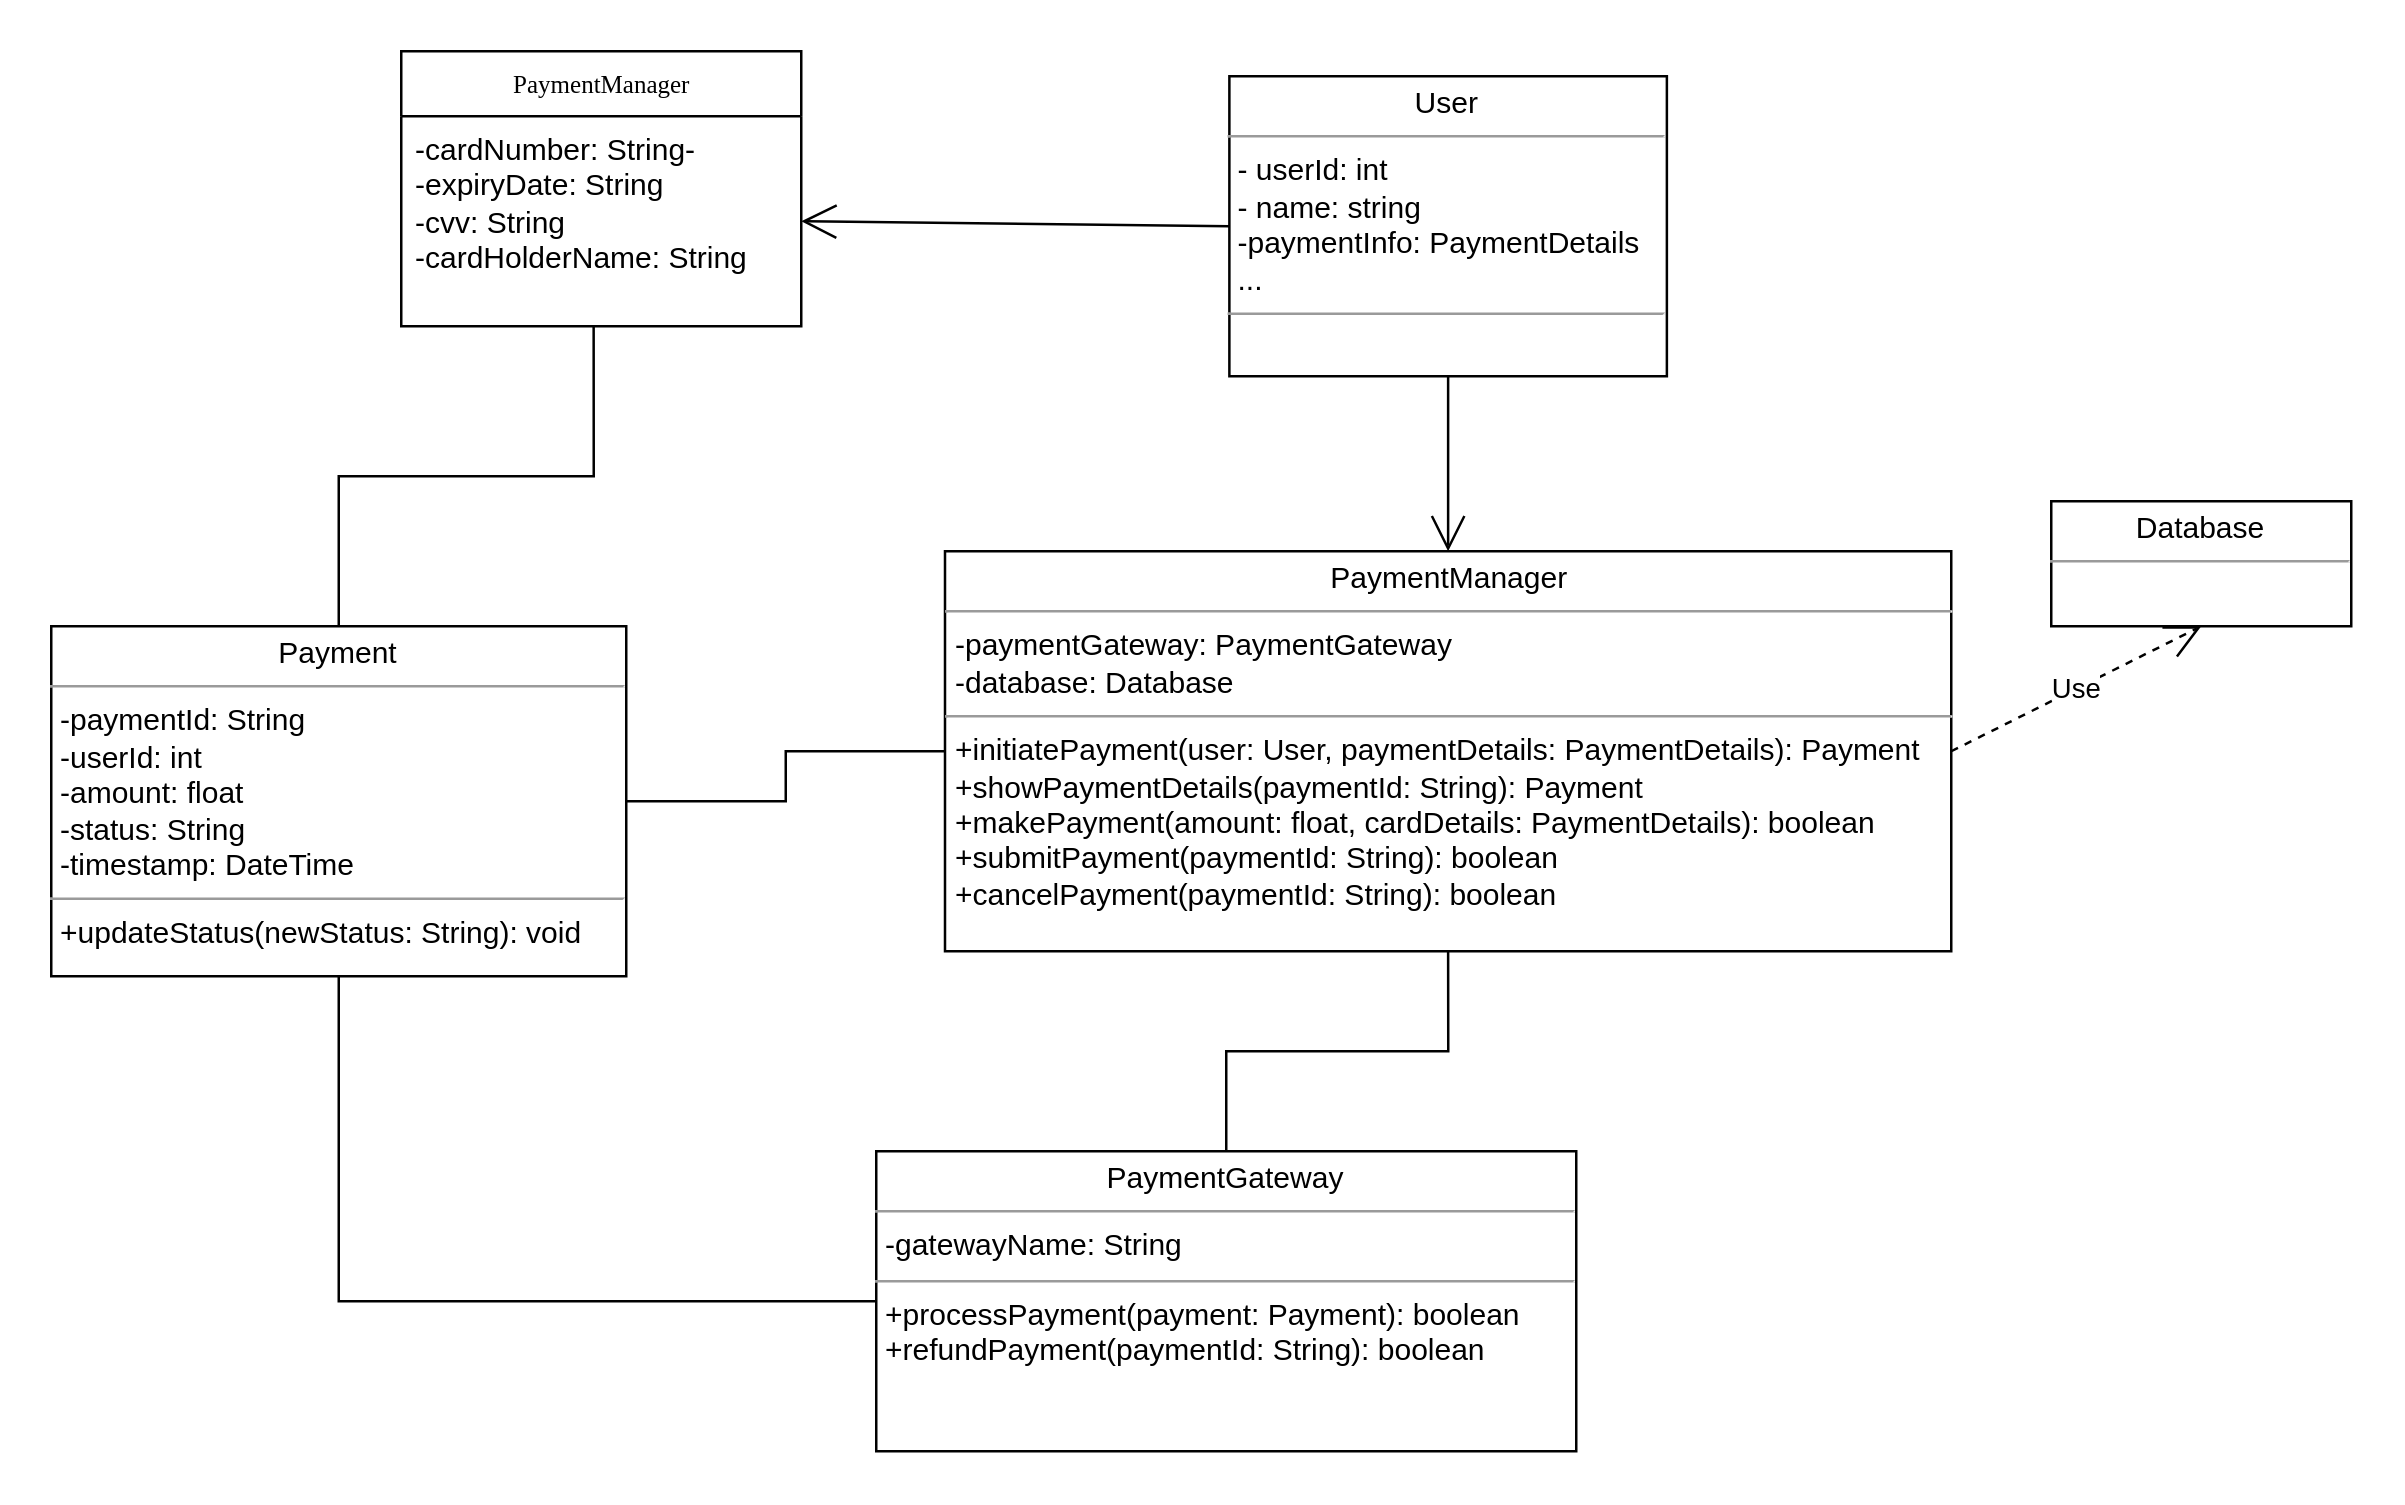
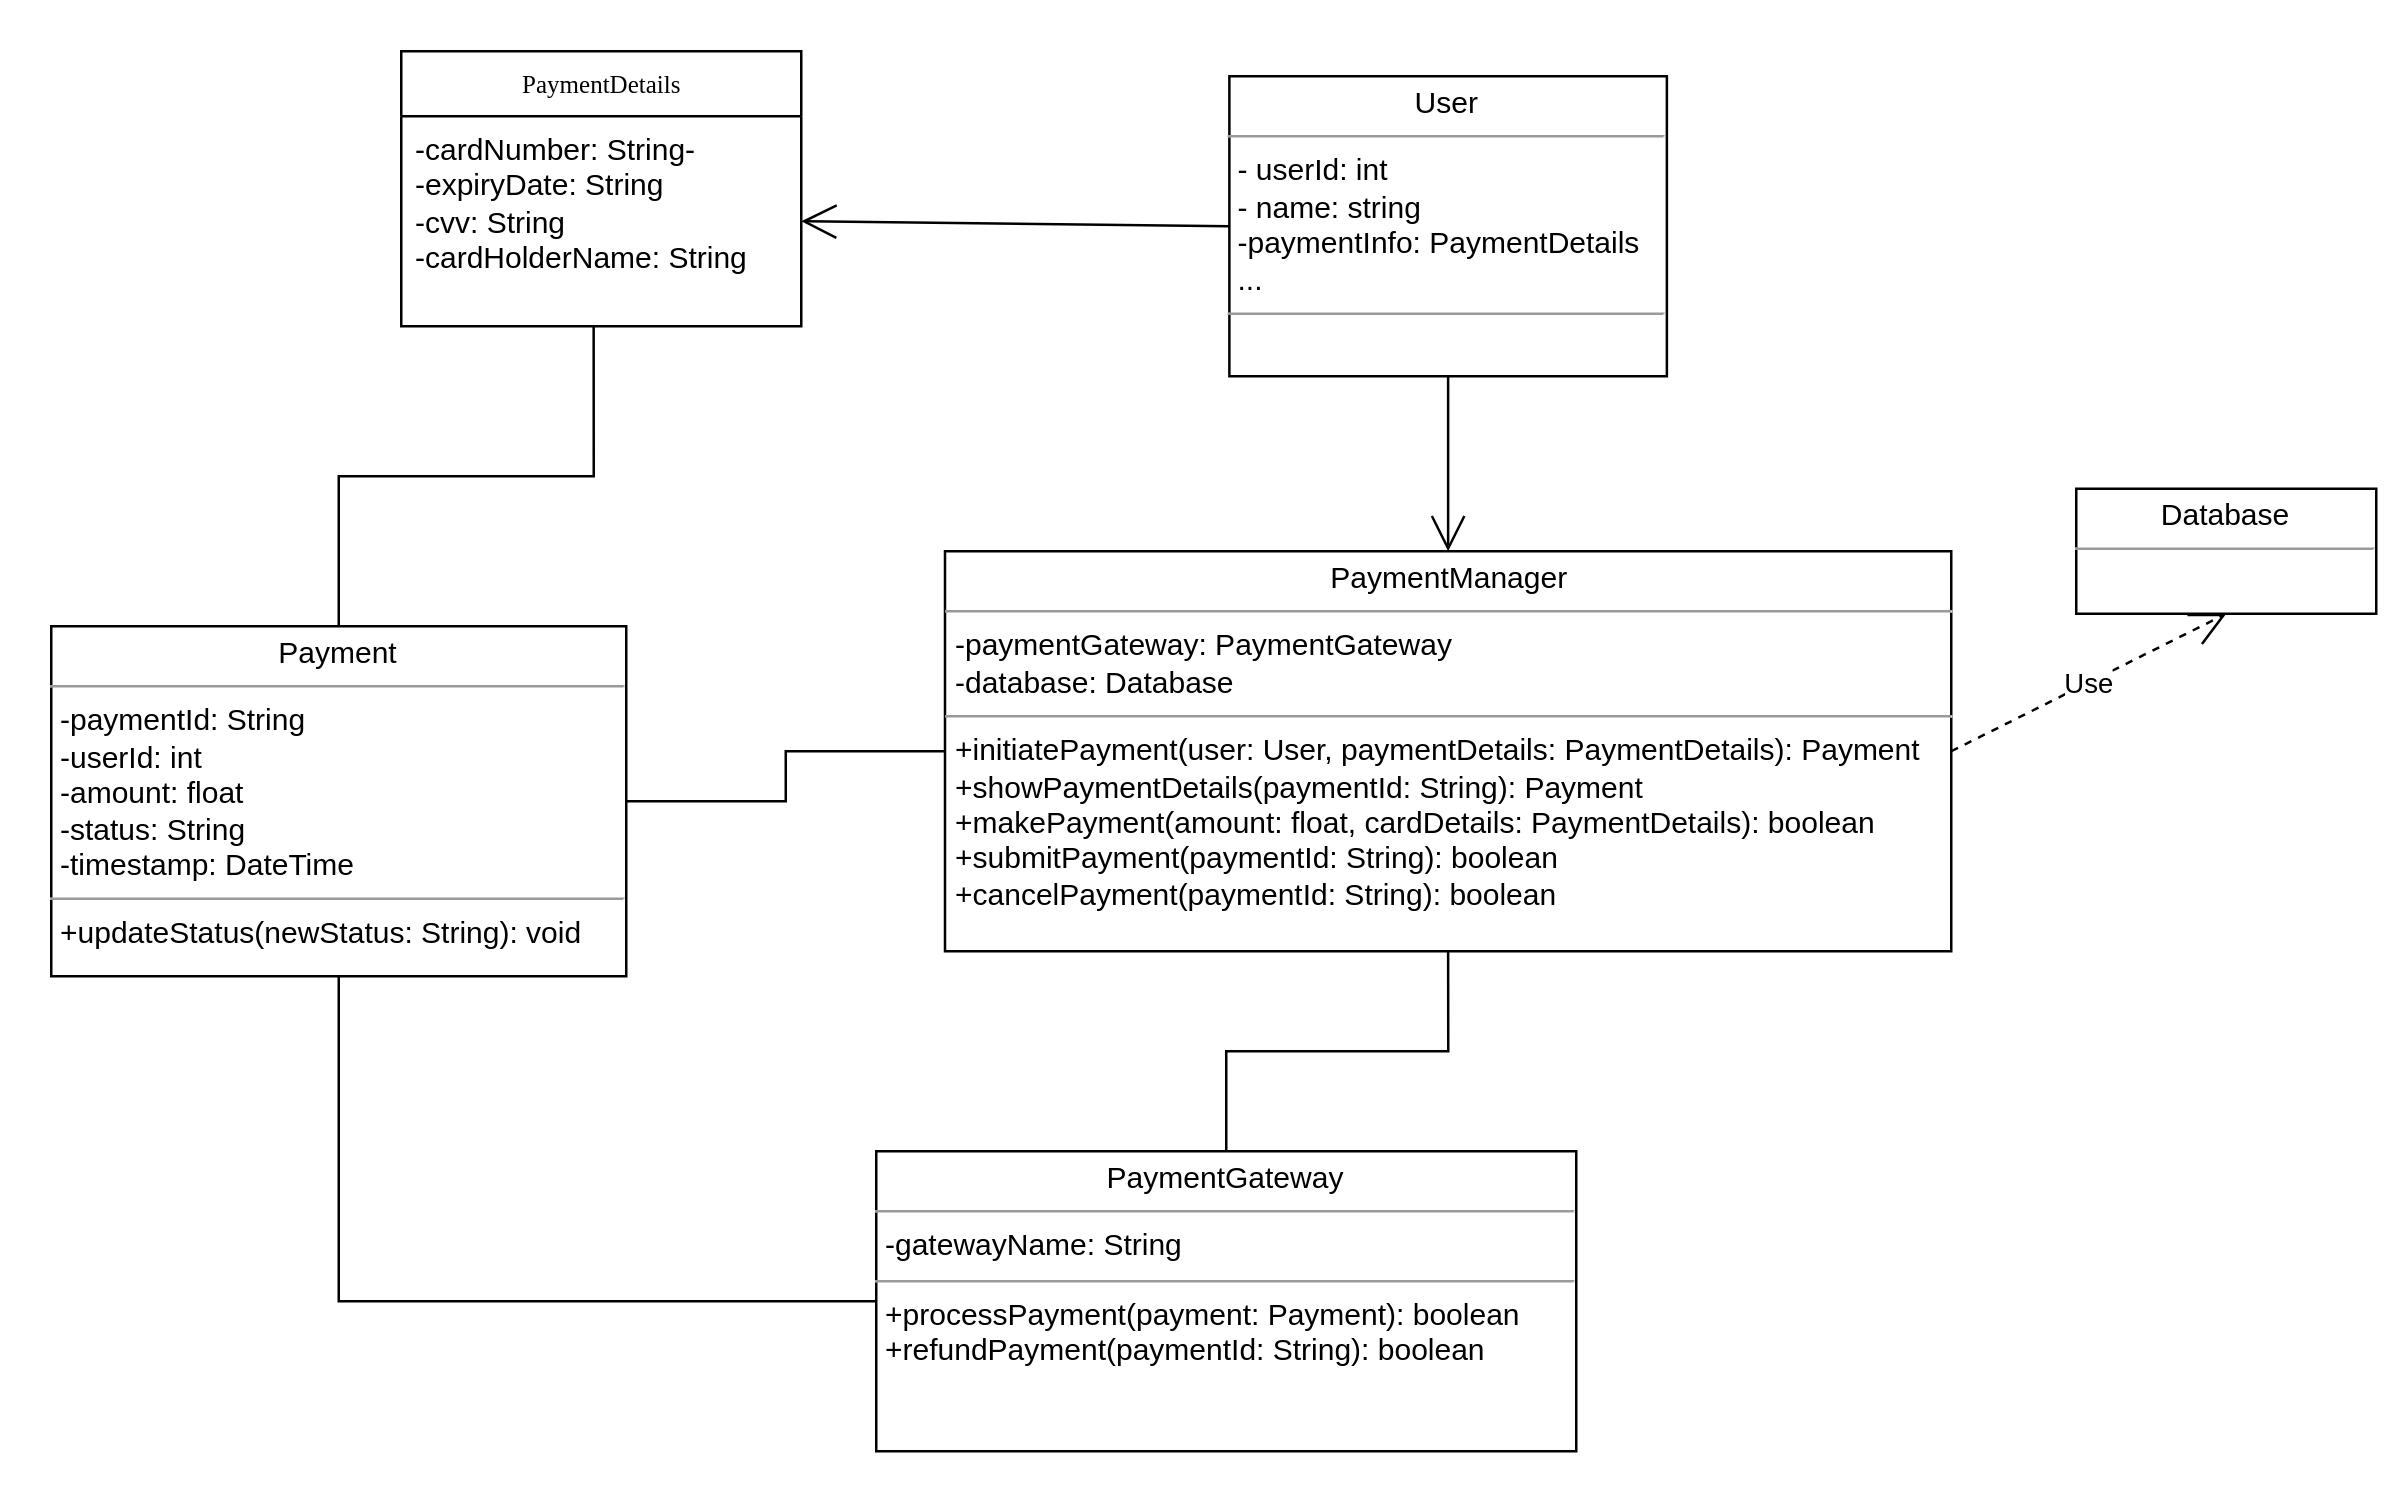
- <mxCell id="2" value="&lt;div&gt;&lt;span data-end=&quot;1931&quot; data-start=&quot;1910&quot;&gt;PaymentManager&lt;/span&gt;&lt;/div&gt;" style="swimlane;html=1;fontStyle=0;childLayout=stackLayout;horizontal=1;startSize=26;fillColor=none;horizontalStack=0;resizeParent=1;resizeLast=0;collapsible=1;marginBottom=0;swimlaneFillColor=#ffffff;rounded=0;shadow=0;comic=0;labelBackgroundColor=none;strokeWidth=1;fontFamily=Verdana;fontSize=10;align=center;" vertex="1" parent="1"><mxGeometry x="160" y="20" width="160" height="110" as="geometry" /></mxCell>
+ <mxCell id="2" value="&lt;div&gt;&lt;span data-end=&quot;1931&quot; data-start=&quot;1910&quot;&gt;PaymentDetails&lt;/span&gt;&lt;/div&gt;" style="swimlane;html=1;fontStyle=0;childLayout=stackLayout;horizontal=1;startSize=26;fillColor=none;horizontalStack=0;resizeParent=1;resizeLast=0;collapsible=1;marginBottom=0;swimlaneFillColor=#ffffff;rounded=0;shadow=0;comic=0;labelBackgroundColor=none;strokeWidth=1;fontFamily=Verdana;fontSize=10;align=center;" vertex="1" parent="1"><mxGeometry x="160" y="20" width="160" height="110" as="geometry" /></mxCell>
- <mxCell id="6" value="&lt;p style=&quot;margin:0px;margin-top:4px;text-align:center;&quot;&gt;Database&lt;/p&gt;&lt;hr size=&quot;1&quot;&gt;&lt;p style=&quot;margin:0px;margin-left:4px;&quot;&gt;&lt;br&gt;&lt;/p&gt;" style="verticalAlign=top;align=left;overflow=fill;fontSize=12;fontFamily=Helvetica;html=1;rounded=0;shadow=0;comic=0;labelBackgroundColor=none;strokeWidth=1" vertex="1" parent="1"><mxGeometry x="820" y="200" width="120" height="50" as="geometry" /></mxCell>
+ <mxCell id="6" value="&lt;p style=&quot;margin:0px;margin-top:4px;text-align:center;&quot;&gt;Database&lt;/p&gt;&lt;hr size=&quot;1&quot;&gt;&lt;p style=&quot;margin:0px;margin-left:4px;&quot;&gt;&lt;br&gt;&lt;/p&gt;" style="verticalAlign=top;align=left;overflow=fill;fontSize=12;fontFamily=Helvetica;html=1;rounded=0;shadow=0;comic=0;labelBackgroundColor=none;strokeWidth=1" vertex="1" parent="1"><mxGeometry x="830" y="195" width="120" height="50" as="geometry" /></mxCell>
